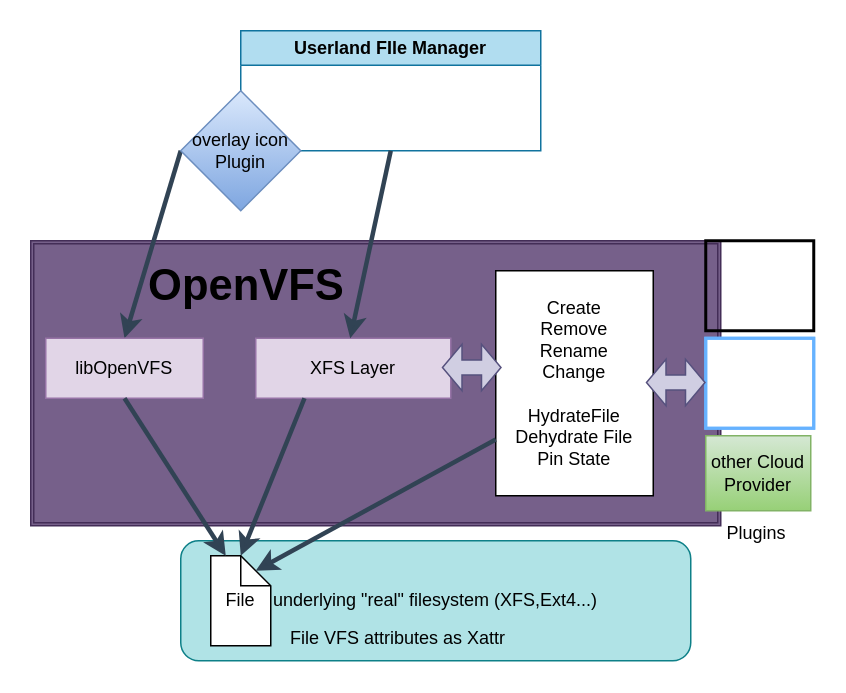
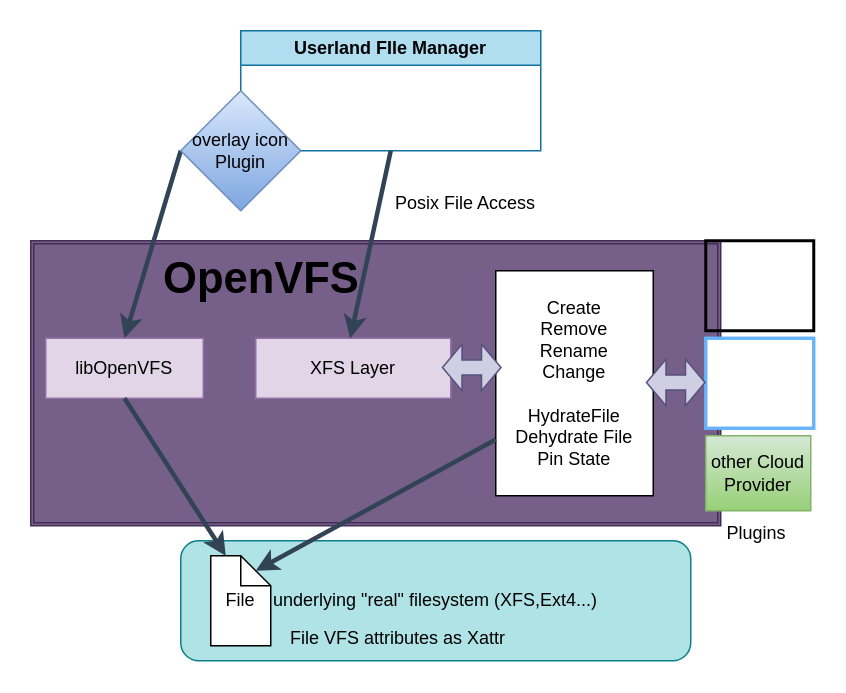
+ <mxCell id="22" value="Posix File Access" style="text;html=1;strokeColor=none;fillColor=none;align=center;verticalAlign=middle;whiteSpace=wrap;rounded=0;" vertex="1" parent="1"><mxGeometry x="205" y="120" width="210" height="30" as="geometry" /></mxCell>
- <mxCell id="13" value="&lt;font style=&quot;font-size: 29px;&quot;&gt;&lt;b&gt;OpenVFS&lt;/b&gt;&lt;/font&gt;" style="text;html=1;strokeColor=none;fillColor=none;align=center;verticalAlign=middle;whiteSpace=wrap;rounded=0;" parent="1" vertex="1"><mxGeometry x="64" y="165" width="200" height="50" as="geometry" /></mxCell>
+ <mxCell id="13" value="&lt;font style=&quot;font-size: 29px;&quot;&gt;&lt;b&gt;OpenVFS&lt;/b&gt;&lt;/font&gt;" style="text;html=1;strokeColor=none;fillColor=none;align=center;verticalAlign=middle;whiteSpace=wrap;rounded=0;" parent="1" vertex="1"><mxGeometry x="74" y="160" width="200" height="50" as="geometry" /></mxCell>
- <mxCell id="5" value="" style="endArrow=classic;html=1;rounded=0;entryX=0;entryY=0;entryDx=20;entryDy=0;entryPerimeter=0;strokeWidth=3;fillColor=#647687;strokeColor=#314354;exitX=0.25;exitY=1;exitDx=0;exitDy=0;" parent="1" source="4" target="7" edge="1"><mxGeometry width="50" height="50" relative="1" as="geometry"><mxPoint x="110" y="260" as="sourcePoint" /><mxPoint x="128" y="385" as="targetPoint" /></mxGeometry></mxCell>
